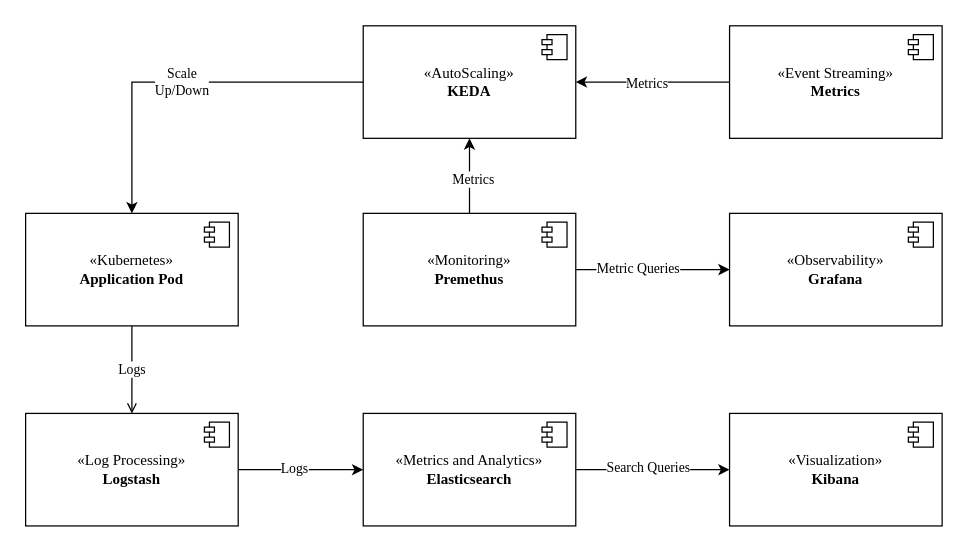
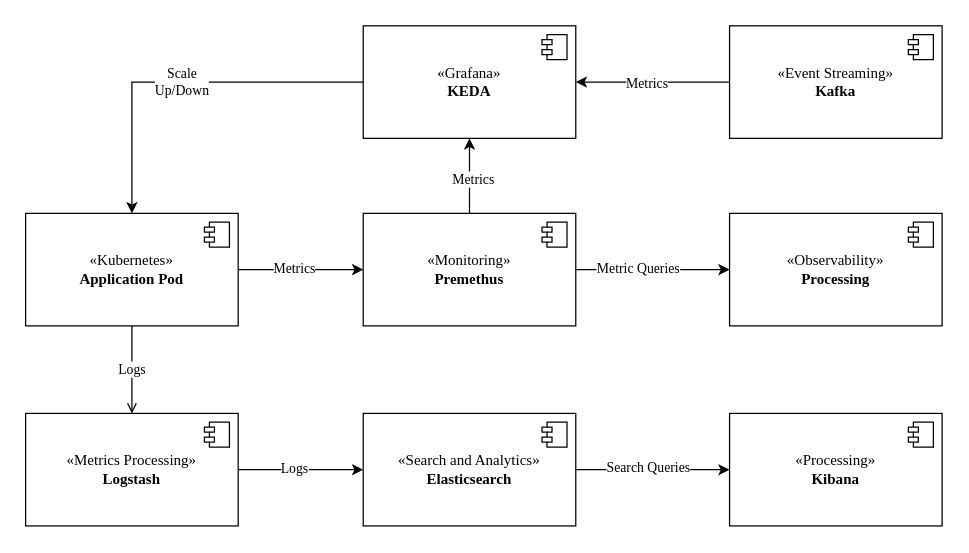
- <mxCell id="26" value="«AutoScaling»&lt;br&gt;&lt;b&gt;KEDA&lt;/b&gt;" style="html=1;dropTarget=0;whiteSpace=wrap;fontSize=12;fontFamily=Verdana;" parent="1" vertex="1"><mxGeometry x="290" y="20" width="170" height="90" as="geometry" /></mxCell>
+ <mxCell id="26" value="«Grafana»&lt;br&gt;&lt;b&gt;KEDA&lt;/b&gt;" style="html=1;dropTarget=0;whiteSpace=wrap;fontSize=12;fontFamily=Verdana;" parent="1" vertex="1"><mxGeometry x="290" y="20" width="170" height="90" as="geometry" /></mxCell>
- <mxCell id="30" value="«Event Streaming»&lt;br&gt;&lt;b&gt;Metrics&lt;/b&gt;" style="html=1;dropTarget=0;whiteSpace=wrap;fontSize=12;fontFamily=Verdana;" vertex="1" parent="1"><mxGeometry x="583" y="20" width="170" height="90" as="geometry" /></mxCell>
+ <mxCell id="30" value="«Event Streaming»&lt;br&gt;&lt;b&gt;Kafka&lt;/b&gt;" style="html=1;dropTarget=0;whiteSpace=wrap;fontSize=12;fontFamily=Verdana;" vertex="1" parent="1"><mxGeometry x="583" y="20" width="170" height="90" as="geometry" /></mxCell>
+ <mxCell id="15" value="" style="edgeStyle=orthogonalEdgeStyle;rounded=0;orthogonalLoop=1;jettySize=auto;html=1;fontFamily=Verdana;" parent="1" source="17" target="23" edge="1"><mxGeometry relative="1" as="geometry" /></mxCell>
+ <mxCell id="16" value="Metrics" style="edgeLabel;html=1;align=center;verticalAlign=middle;resizable=0;points=[];fontFamily=Verdana;" parent="15" vertex="1" connectable="0"><mxGeometry x="-0.12" y="2" relative="1" as="geometry"><mxPoint as="offset" /></mxGeometry></mxCell>
- <mxCell id="10" value="«Observability»&lt;br&gt;&lt;b&gt;Grafana&lt;/b&gt;" style="html=1;dropTarget=0;whiteSpace=wrap;fontSize=12;fontFamily=Verdana;" parent="1" vertex="1"><mxGeometry x="583" y="170" width="170" height="90" as="geometry" /></mxCell>
+ <mxCell id="10" value="«Observability»&lt;br&gt;&lt;b&gt;Processing&lt;/b&gt;" style="html=1;dropTarget=0;whiteSpace=wrap;fontSize=12;fontFamily=Verdana;" parent="1" vertex="1"><mxGeometry x="583" y="170" width="170" height="90" as="geometry" /></mxCell>
- <mxCell id="4" value="«Log Processing»&lt;br&gt;&lt;b&gt;Logstash&lt;/b&gt;" style="html=1;dropTarget=0;whiteSpace=wrap;fontSize=12;fontFamily=Verdana;" parent="1" vertex="1"><mxGeometry x="20" y="330" width="170" height="90" as="geometry" /></mxCell>
+ <mxCell id="4" value="«Metrics Processing»&lt;br&gt;&lt;b&gt;Logstash&lt;/b&gt;" style="html=1;dropTarget=0;whiteSpace=wrap;fontSize=12;fontFamily=Verdana;" parent="1" vertex="1"><mxGeometry x="20" y="330" width="170" height="90" as="geometry" /></mxCell>
- <mxCell id="8" value="«Metrics and Analytics»&lt;br&gt;&lt;b&gt;Elasticsearch&lt;/b&gt;" style="html=1;dropTarget=0;whiteSpace=wrap;fontSize=12;fontFamily=Verdana;" parent="1" vertex="1"><mxGeometry x="290" y="330" width="170" height="90" as="geometry" /></mxCell>
+ <mxCell id="8" value="«Search and Analytics»&lt;br&gt;&lt;b&gt;Elasticsearch&lt;/b&gt;" style="html=1;dropTarget=0;whiteSpace=wrap;fontSize=12;fontFamily=Verdana;" parent="1" vertex="1"><mxGeometry x="290" y="330" width="170" height="90" as="geometry" /></mxCell>
- <mxCell id="12" value="«Visualization»&lt;br&gt;&lt;b&gt;Kibana&lt;/b&gt;" style="html=1;dropTarget=0;whiteSpace=wrap;fontSize=12;fontFamily=Verdana;" parent="1" vertex="1"><mxGeometry x="583" y="330" width="170" height="90" as="geometry" /></mxCell>
+ <mxCell id="12" value="«Processing»&lt;br&gt;&lt;b&gt;Kibana&lt;/b&gt;" style="html=1;dropTarget=0;whiteSpace=wrap;fontSize=12;fontFamily=Verdana;" parent="1" vertex="1"><mxGeometry x="583" y="330" width="170" height="90" as="geometry" /></mxCell>
